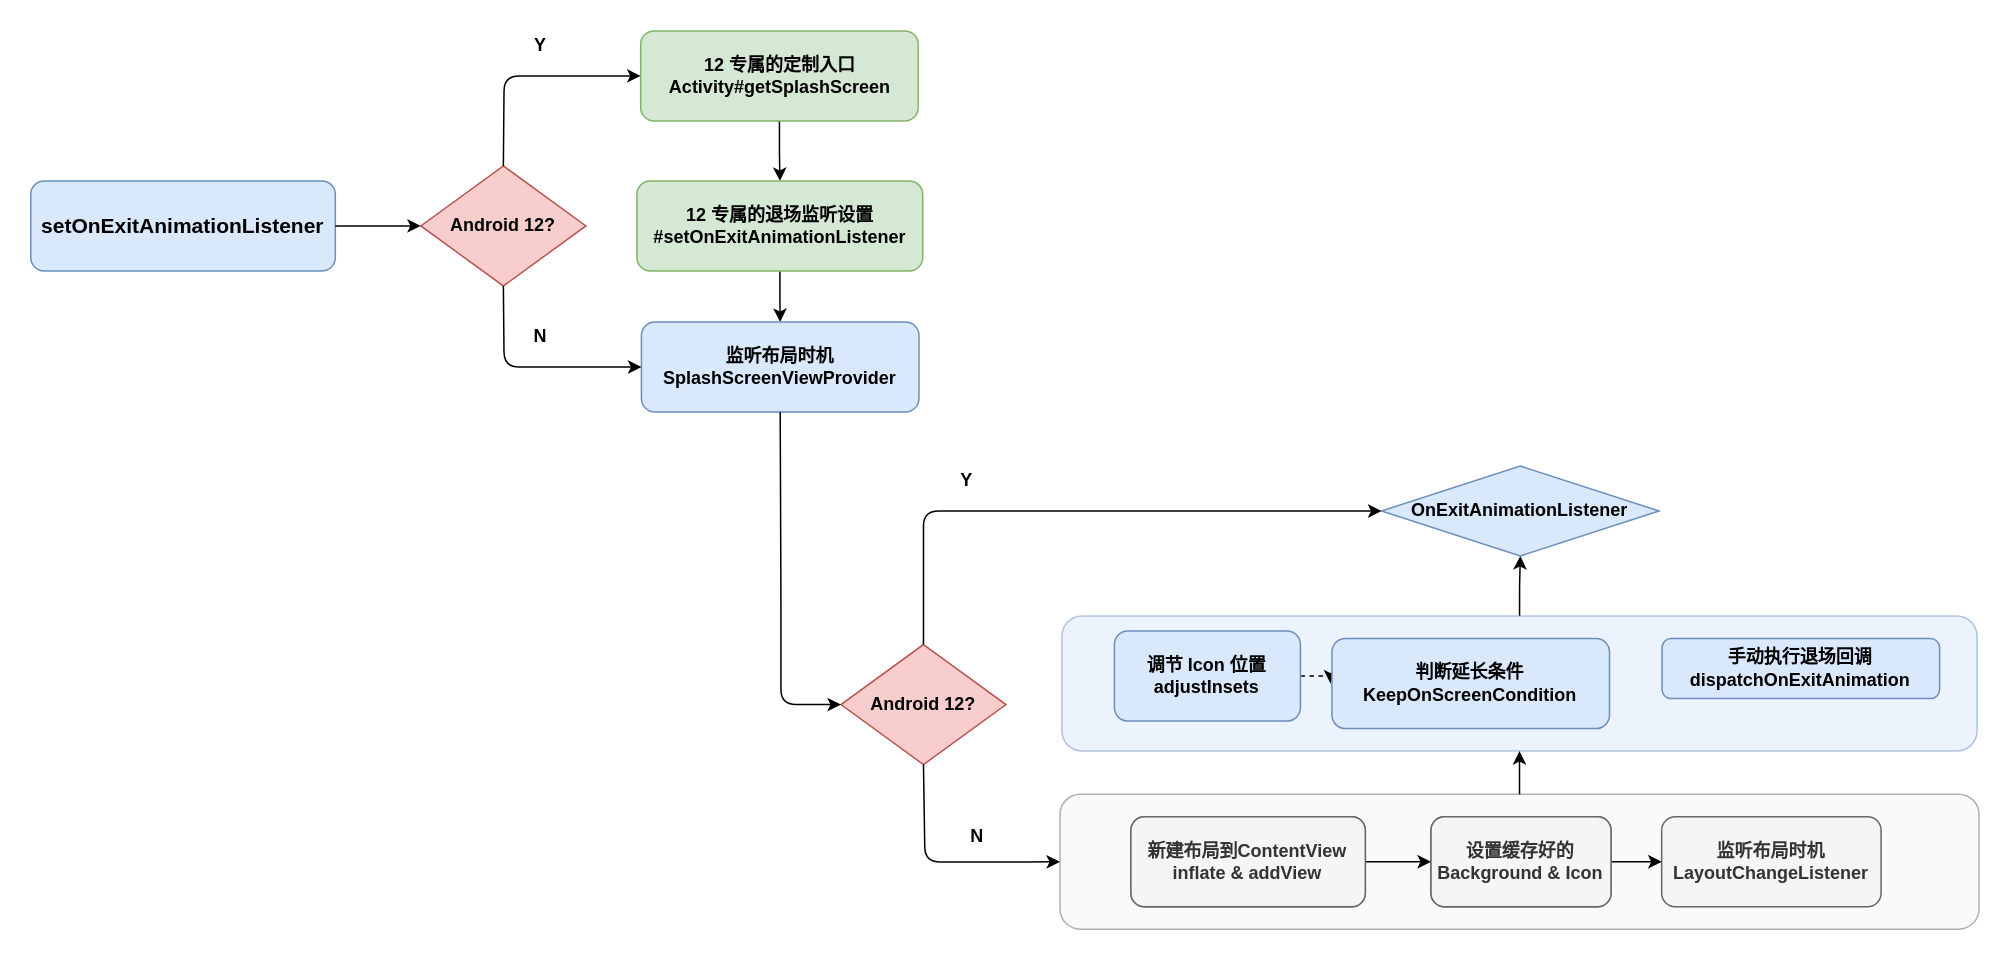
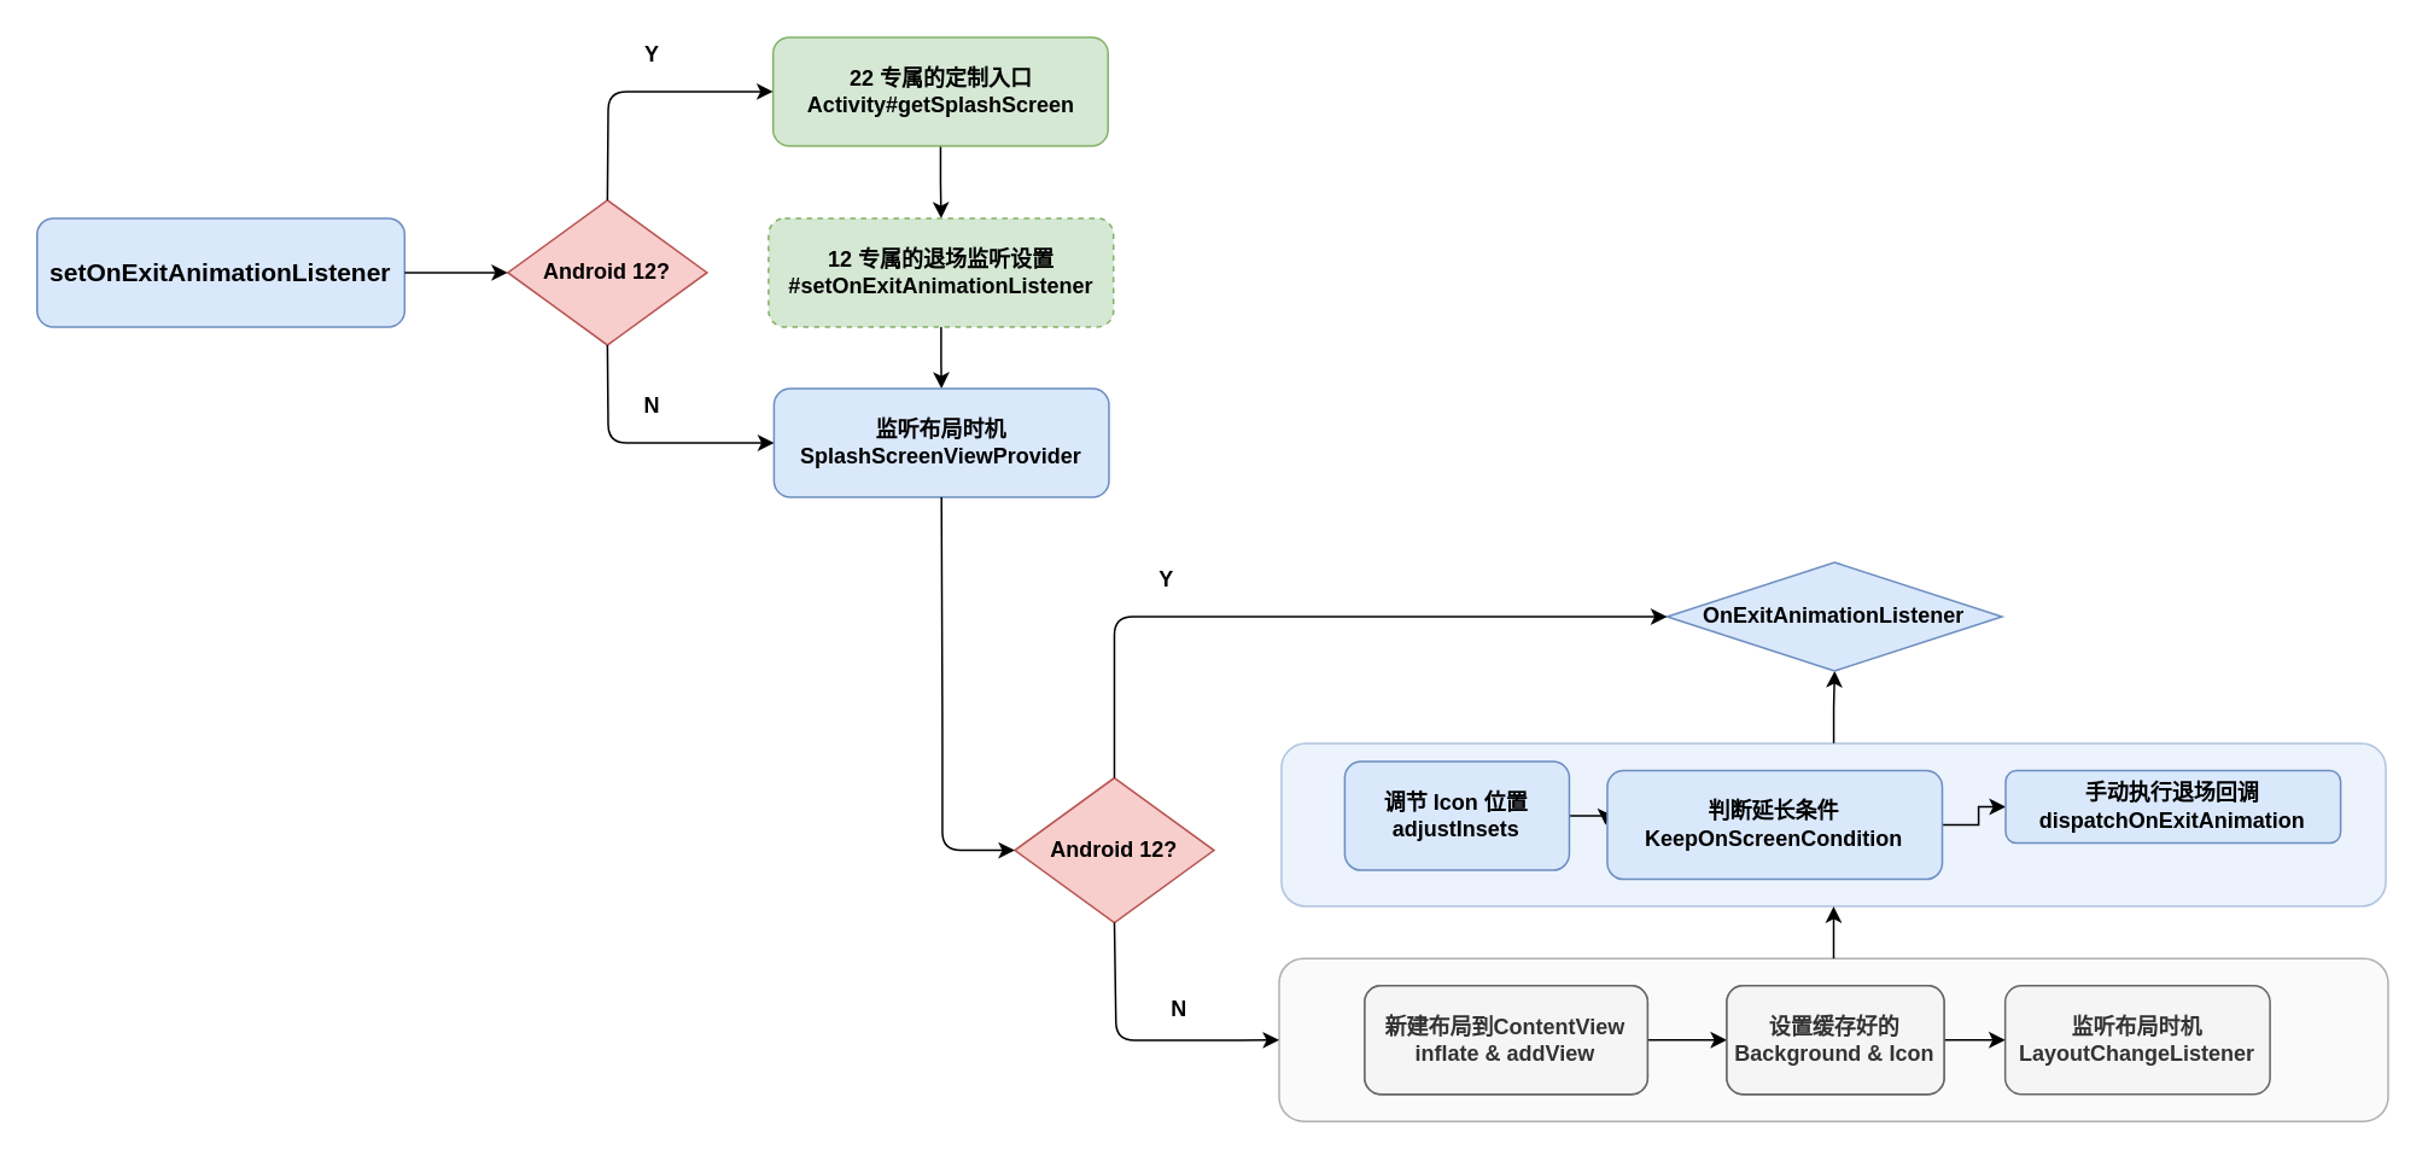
- <mxCell id="11" value="12 专属的定制入口&lt;br&gt;Activity#getSplashScreen" style="rounded=1;whiteSpace=wrap;html=1;fillColor=#d5e8d4;strokeColor=#82b366;fontStyle=1" parent="1" vertex="1"><mxGeometry x="426.5" y="20" width="185" height="60" as="geometry" /></mxCell>
+ <mxCell id="11" value="22 专属的定制入口&lt;br&gt;Activity#getSplashScreen" style="rounded=1;whiteSpace=wrap;html=1;fillColor=#d5e8d4;strokeColor=#82b366;fontStyle=1" parent="1" vertex="1"><mxGeometry x="426.5" y="20" width="185" height="60" as="geometry" /></mxCell>
- <mxCell id="13" value="12 专属的退场监听设置&lt;br&gt;#setOnExitAnimationListener" style="rounded=1;whiteSpace=wrap;html=1;fillColor=#d5e8d4;strokeColor=#82b366;fontStyle=1" parent="1" vertex="1"><mxGeometry x="424" y="120" width="190.5" height="60" as="geometry" /></mxCell>
+ <mxCell id="13" value="12 专属的退场监听设置&lt;br&gt;#setOnExitAnimationListener" style="rounded=1;whiteSpace=wrap;html=1;fillColor=#d5e8d4;strokeColor=#82b366;fontStyle=1;dashed=1;" parent="1" vertex="1"><mxGeometry x="424" y="120" width="190.5" height="60" as="geometry" /></mxCell>
- <mxCell id="22" value="" style="edgeStyle=orthogonalEdgeStyle;rounded=0;orthogonalLoop=1;jettySize=auto;html=1;fontStyle=1;dashed=1;" parent="1" source="23" target="25" edge="1"><mxGeometry relative="1" as="geometry" /></mxCell>
+ <mxCell id="22" value="" style="edgeStyle=orthogonalEdgeStyle;rounded=0;orthogonalLoop=1;jettySize=auto;html=1;fontStyle=1" parent="1" source="23" target="25" edge="1"><mxGeometry relative="1" as="geometry" /></mxCell>
+ <mxCell id="24" value="" style="edgeStyle=orthogonalEdgeStyle;rounded=0;orthogonalLoop=1;jettySize=auto;html=1;fontStyle=1" parent="1" source="25" target="26" edge="1"><mxGeometry relative="1" as="geometry" /></mxCell>
